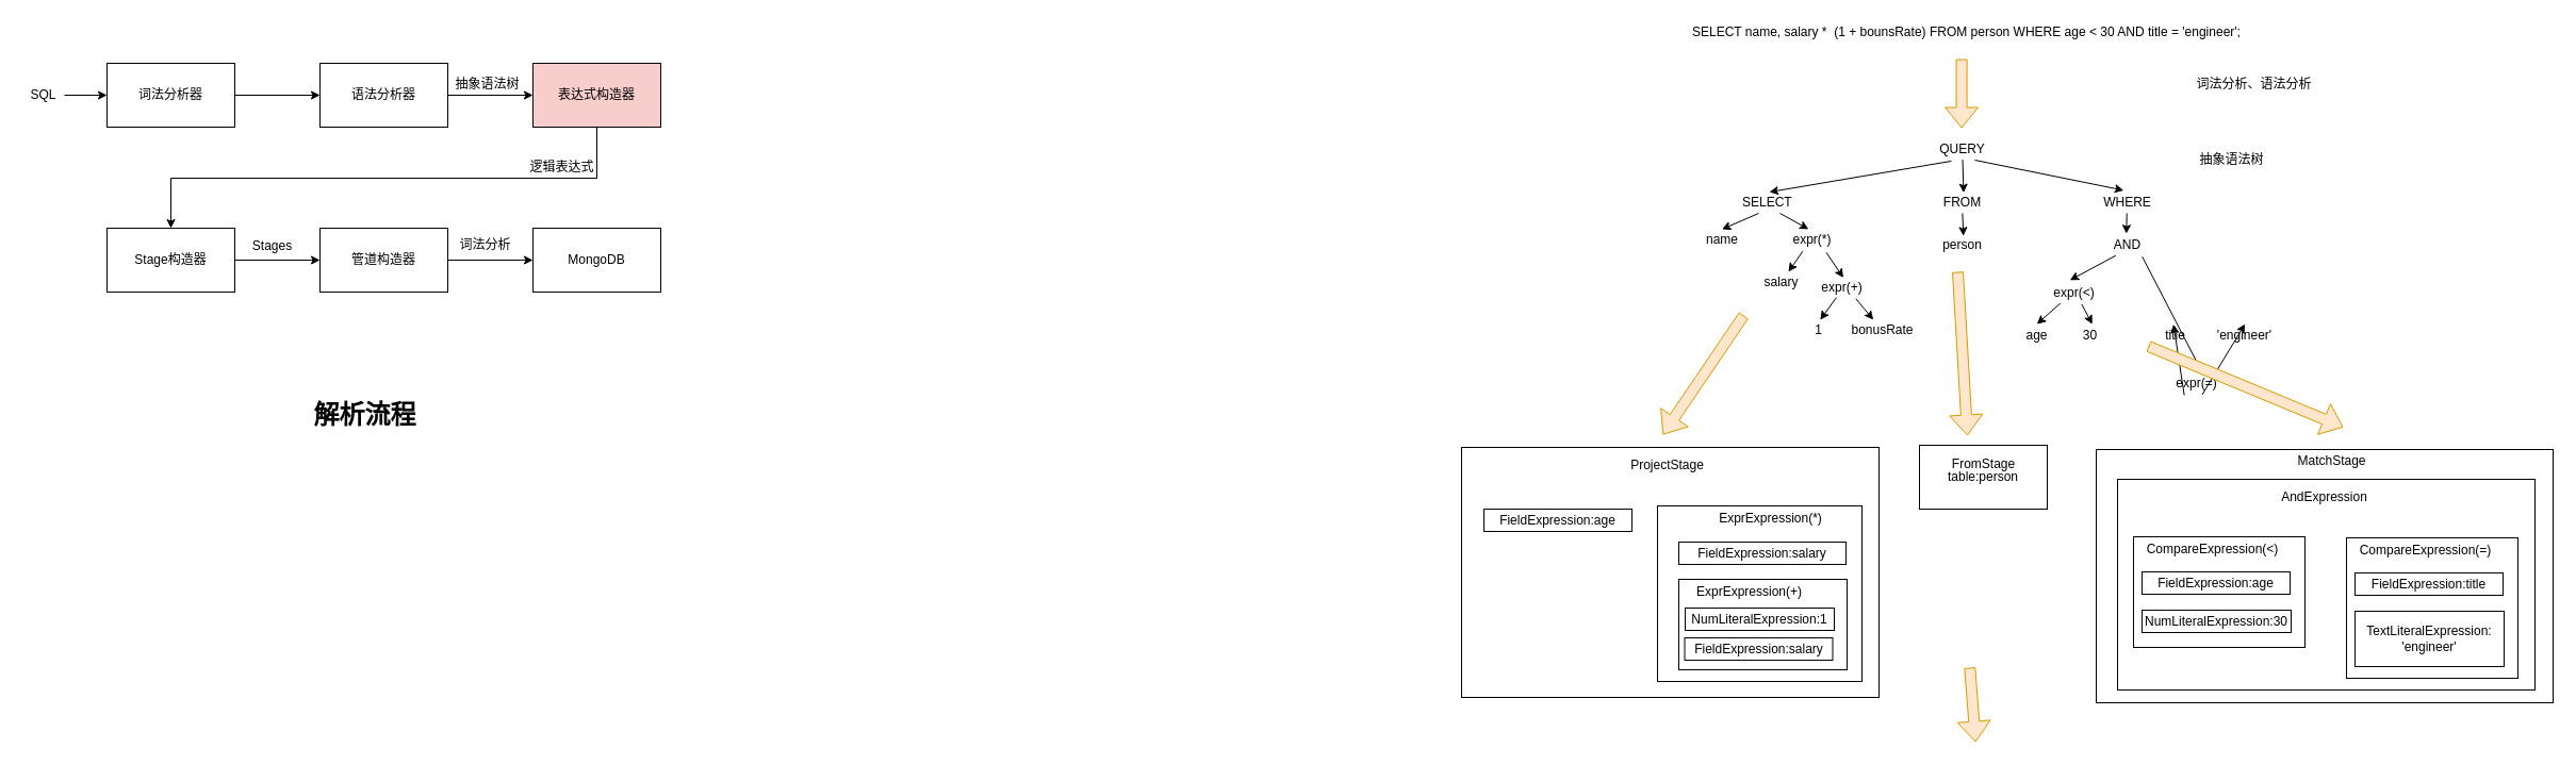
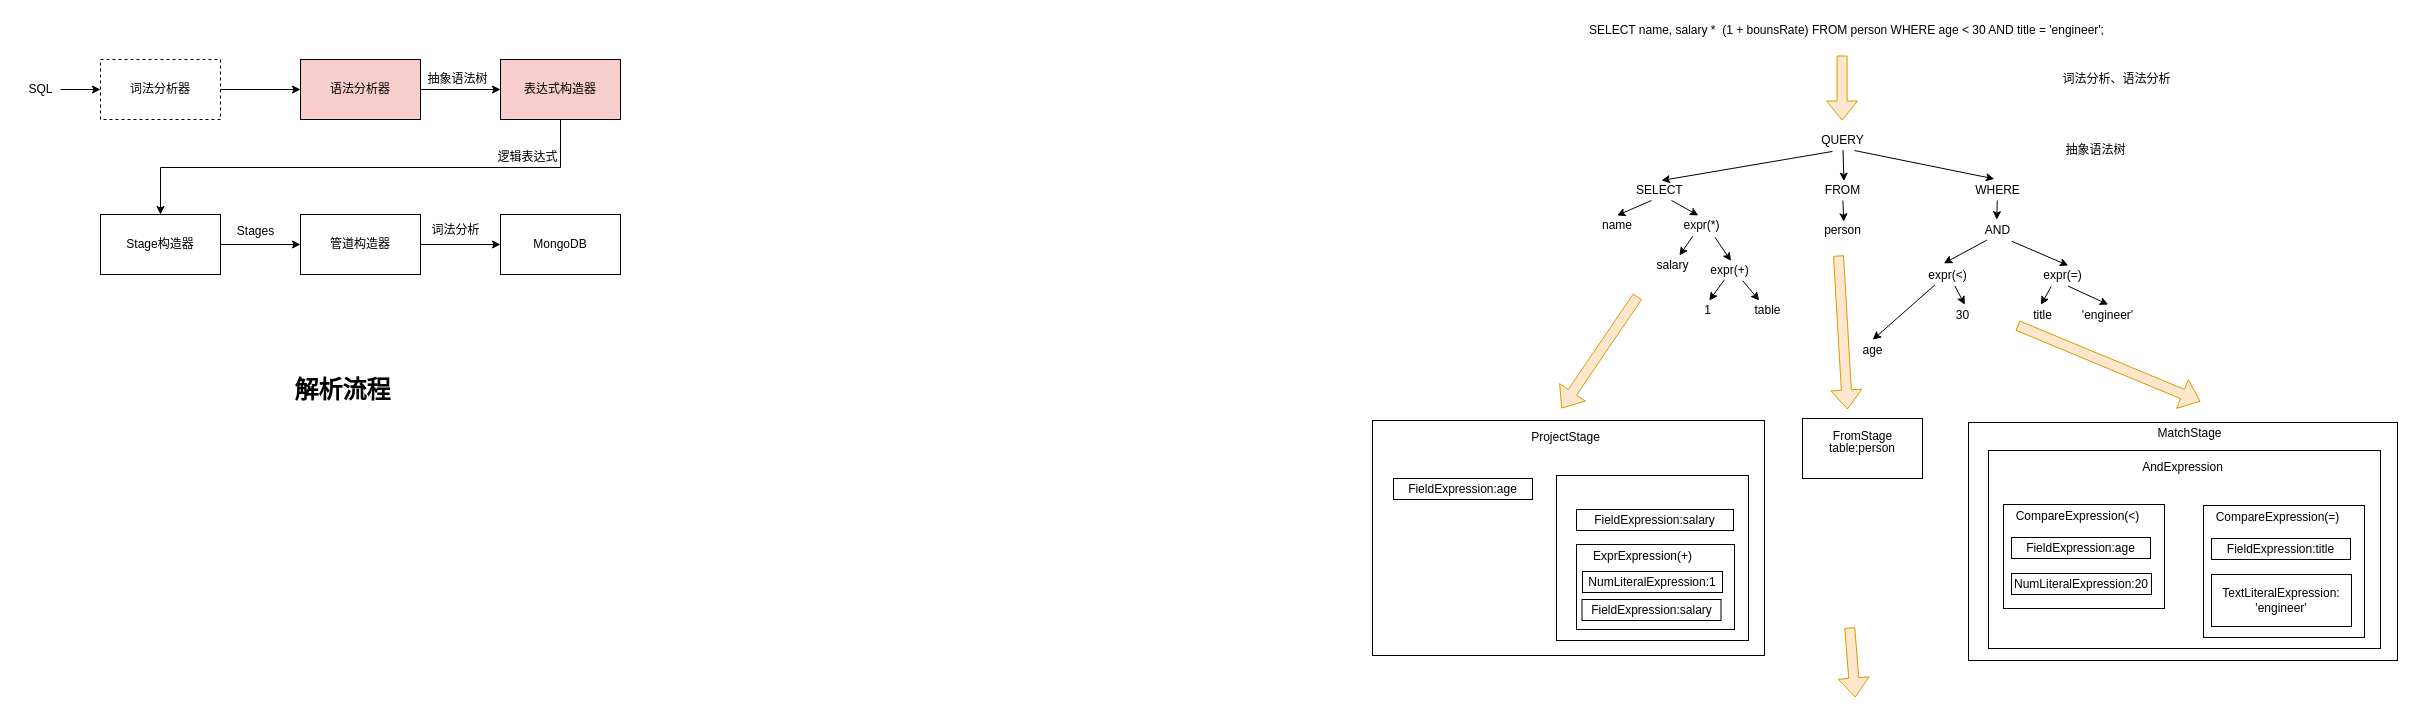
- <mxCell id="73" value="词法分析器" style="whiteSpace=wrap;html=1;" vertex="1" parent="71"><mxGeometry x="80" width="120" height="60" as="geometry" /></mxCell>
+ <mxCell id="73" value="词法分析器" style="whiteSpace=wrap;html=1;dashed=1;" vertex="1" parent="71"><mxGeometry x="80" width="120" height="60" as="geometry" /></mxCell>
- <mxCell id="75" value="语法分析器" style="whiteSpace=wrap;html=1;" vertex="1" parent="71"><mxGeometry x="280" width="120" height="60" as="geometry" /></mxCell>
+ <mxCell id="75" value="语法分析器" style="whiteSpace=wrap;html=1;fillColor=#f8cecc;" vertex="1" parent="71"><mxGeometry x="280" width="120" height="60" as="geometry" /></mxCell>
- <mxCell id="9" value="bonusRate" style="text;html=1;align=center;verticalAlign=middle;resizable=0;points=[];autosize=1;" vertex="1" parent="1"><mxGeometry x="1732" y="300" width="70" height="20" as="geometry" /></mxCell>
+ <mxCell id="9" value="table" style="text;html=1;align=center;verticalAlign=middle;resizable=0;points=[];autosize=1;" vertex="1" parent="1"><mxGeometry x="1732" y="300" width="70" height="20" as="geometry" /></mxCell>
- <mxCell id="16" value="age" style="text;html=1;align=center;verticalAlign=middle;resizable=0;points=[];autosize=1;" vertex="1" parent="1"><mxGeometry x="1892" y="305" width="40" height="20" as="geometry" /></mxCell>
+ <mxCell id="16" value="age" style="text;html=1;align=center;verticalAlign=middle;resizable=0;points=[];autosize=1;" vertex="1" parent="1"><mxGeometry x="1852" y="340" width="40" height="20" as="geometry" /></mxCell>
- <mxCell id="18" value="expr(=)" style="text;html=1;align=center;verticalAlign=middle;resizable=0;points=[];autosize=1;" vertex="1" parent="1"><mxGeometry x="2037" y="350" width="50" height="20" as="geometry" /></mxCell>
+ <mxCell id="18" value="expr(=)" style="text;html=1;align=center;verticalAlign=middle;resizable=0;points=[];autosize=1;" vertex="1" parent="1"><mxGeometry x="2037" y="265" width="50" height="20" as="geometry" /></mxCell>
- <mxCell id="48" value="ExprExpression(*)" style="text;html=1;align=center;verticalAlign=middle;resizable=0;points=[];autosize=1;" vertex="1" parent="43"><mxGeometry x="236" y="58" width="107" height="18" as="geometry" /></mxCell>
- <mxCell id="61" value="NumLiteralExpression:30" style="whiteSpace=wrap;html=1;fillColor=none;" vertex="1" parent="58"><mxGeometry x="8" y="69" width="140" height="21" as="geometry" /></mxCell>
+ <mxCell id="61" value="NumLiteralExpression:20" style="whiteSpace=wrap;html=1;fillColor=none;" vertex="1" parent="58"><mxGeometry x="8" y="69" width="140" height="21" as="geometry" /></mxCell>
